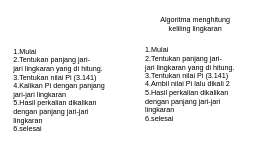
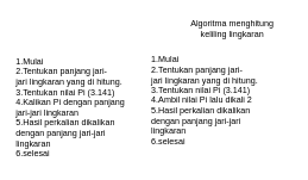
- <mxCell id="4" value="1.Mulai&lt;br&gt;2.Tentukan panjang jari-&lt;br&gt;jari lingkaran yang di hitung.&lt;br&gt;3.Tentukan nilai Pi (3.141)&lt;br&gt;4.Ambil nilai Pi lalu dikali 2&lt;br&gt;5.Hasil perkalian dikalikan&lt;br&gt;dengan panjang jari-jari&lt;br&gt;lingkaran&lt;br&gt;6.selesai" style="text;html=1;align=left;verticalAlign=middle;resizable=0;points=[];autosize=1;strokeColor=none;fillColor=none;" parent="1" vertex="1"><mxGeometry x="240" y="70" width="170" height="140" as="geometry" /></mxCell>
+ <mxCell id="4" value="1.Mulai&lt;br&gt;2.Tentukan panjang jari-&lt;br&gt;jari lingkaran yang di hitung.&lt;br&gt;3.Tentukan nilai Pi (3.141)&lt;br&gt;4.Ambil nilai Pi lalu dikali 2&lt;br&gt;5.Hasil perkalian dikalikan&lt;br&gt;dengan panjang jari-jari&lt;br&gt;lingkaran&lt;br&gt;6.selesai" style="text;html=1;align=left;verticalAlign=middle;resizable=0;points=[];autosize=1;strokeColor=none;fillColor=none;" parent="1" vertex="1"><mxGeometry x="210" y="70" width="170" height="140" as="geometry" /></mxCell>
